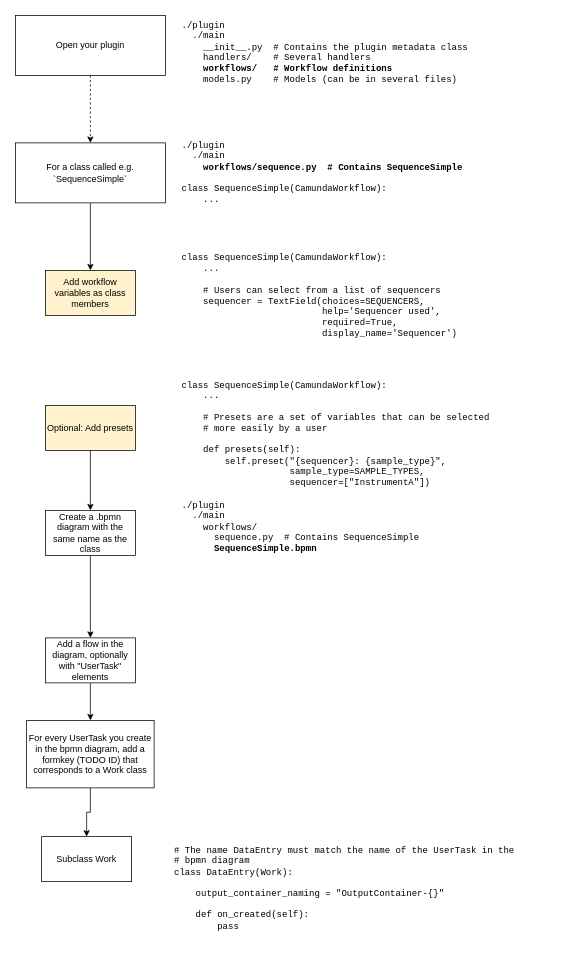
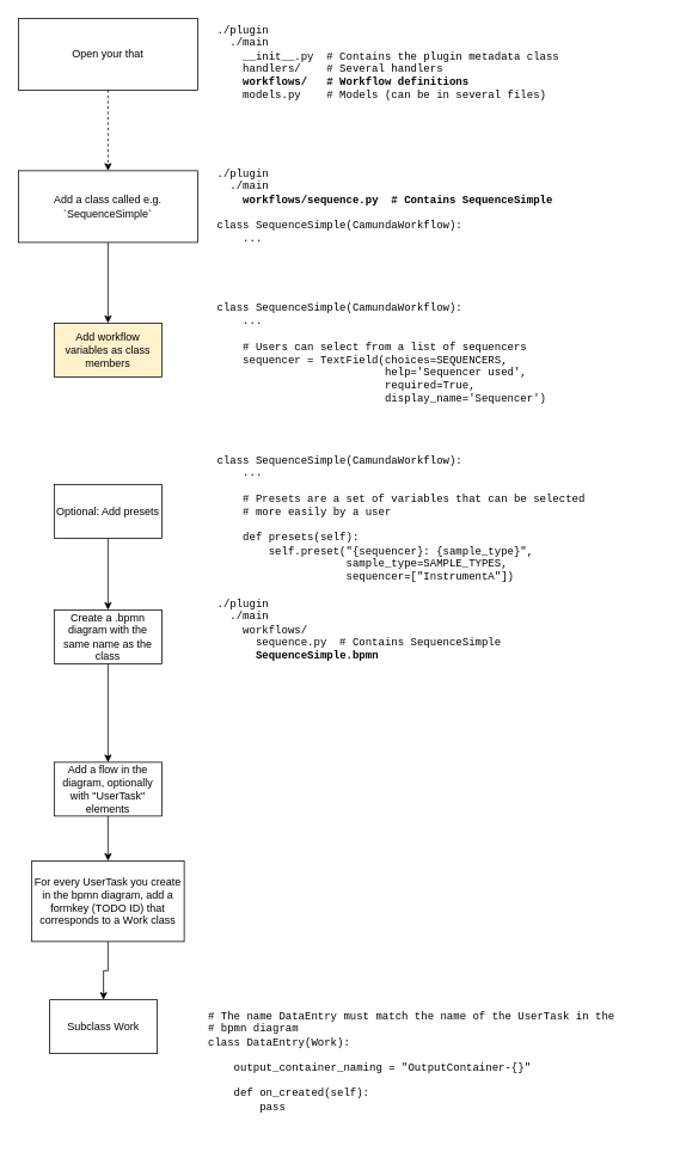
- <mxCell id="5" value="Open your plugin" style="rounded=0;whiteSpace=wrap;html=1;" parent="1" vertex="1"><mxGeometry x="20" y="20" width="200" height="80" as="geometry" /></mxCell>
+ <mxCell id="5" value="Open your that" style="rounded=0;whiteSpace=wrap;html=1;" parent="1" vertex="1"><mxGeometry x="20" y="20" width="200" height="80" as="geometry" /></mxCell>
- <mxCell id="3" value="For a class called e.g. `SequenceSimple`" style="rounded=0;whiteSpace=wrap;html=1;" parent="1" vertex="1"><mxGeometry x="20" y="190" width="200" height="80" as="geometry" /></mxCell>
+ <mxCell id="3" value="Add a class called e.g. `SequenceSimple`" style="rounded=0;whiteSpace=wrap;html=1;" parent="1" vertex="1"><mxGeometry x="20" y="190" width="200" height="80" as="geometry" /></mxCell>
- <mxCell id="11" value="Optional: Add presets" style="whiteSpace=wrap;html=1;rounded=0;fillColor=#fff2cc;" vertex="1" parent="1"><mxGeometry x="60" y="540" width="120" height="60" as="geometry" /></mxCell>
+ <mxCell id="11" value="Optional: Add presets" style="whiteSpace=wrap;html=1;rounded=0;" vertex="1" parent="1"><mxGeometry x="60" y="540" width="120" height="60" as="geometry" /></mxCell>
